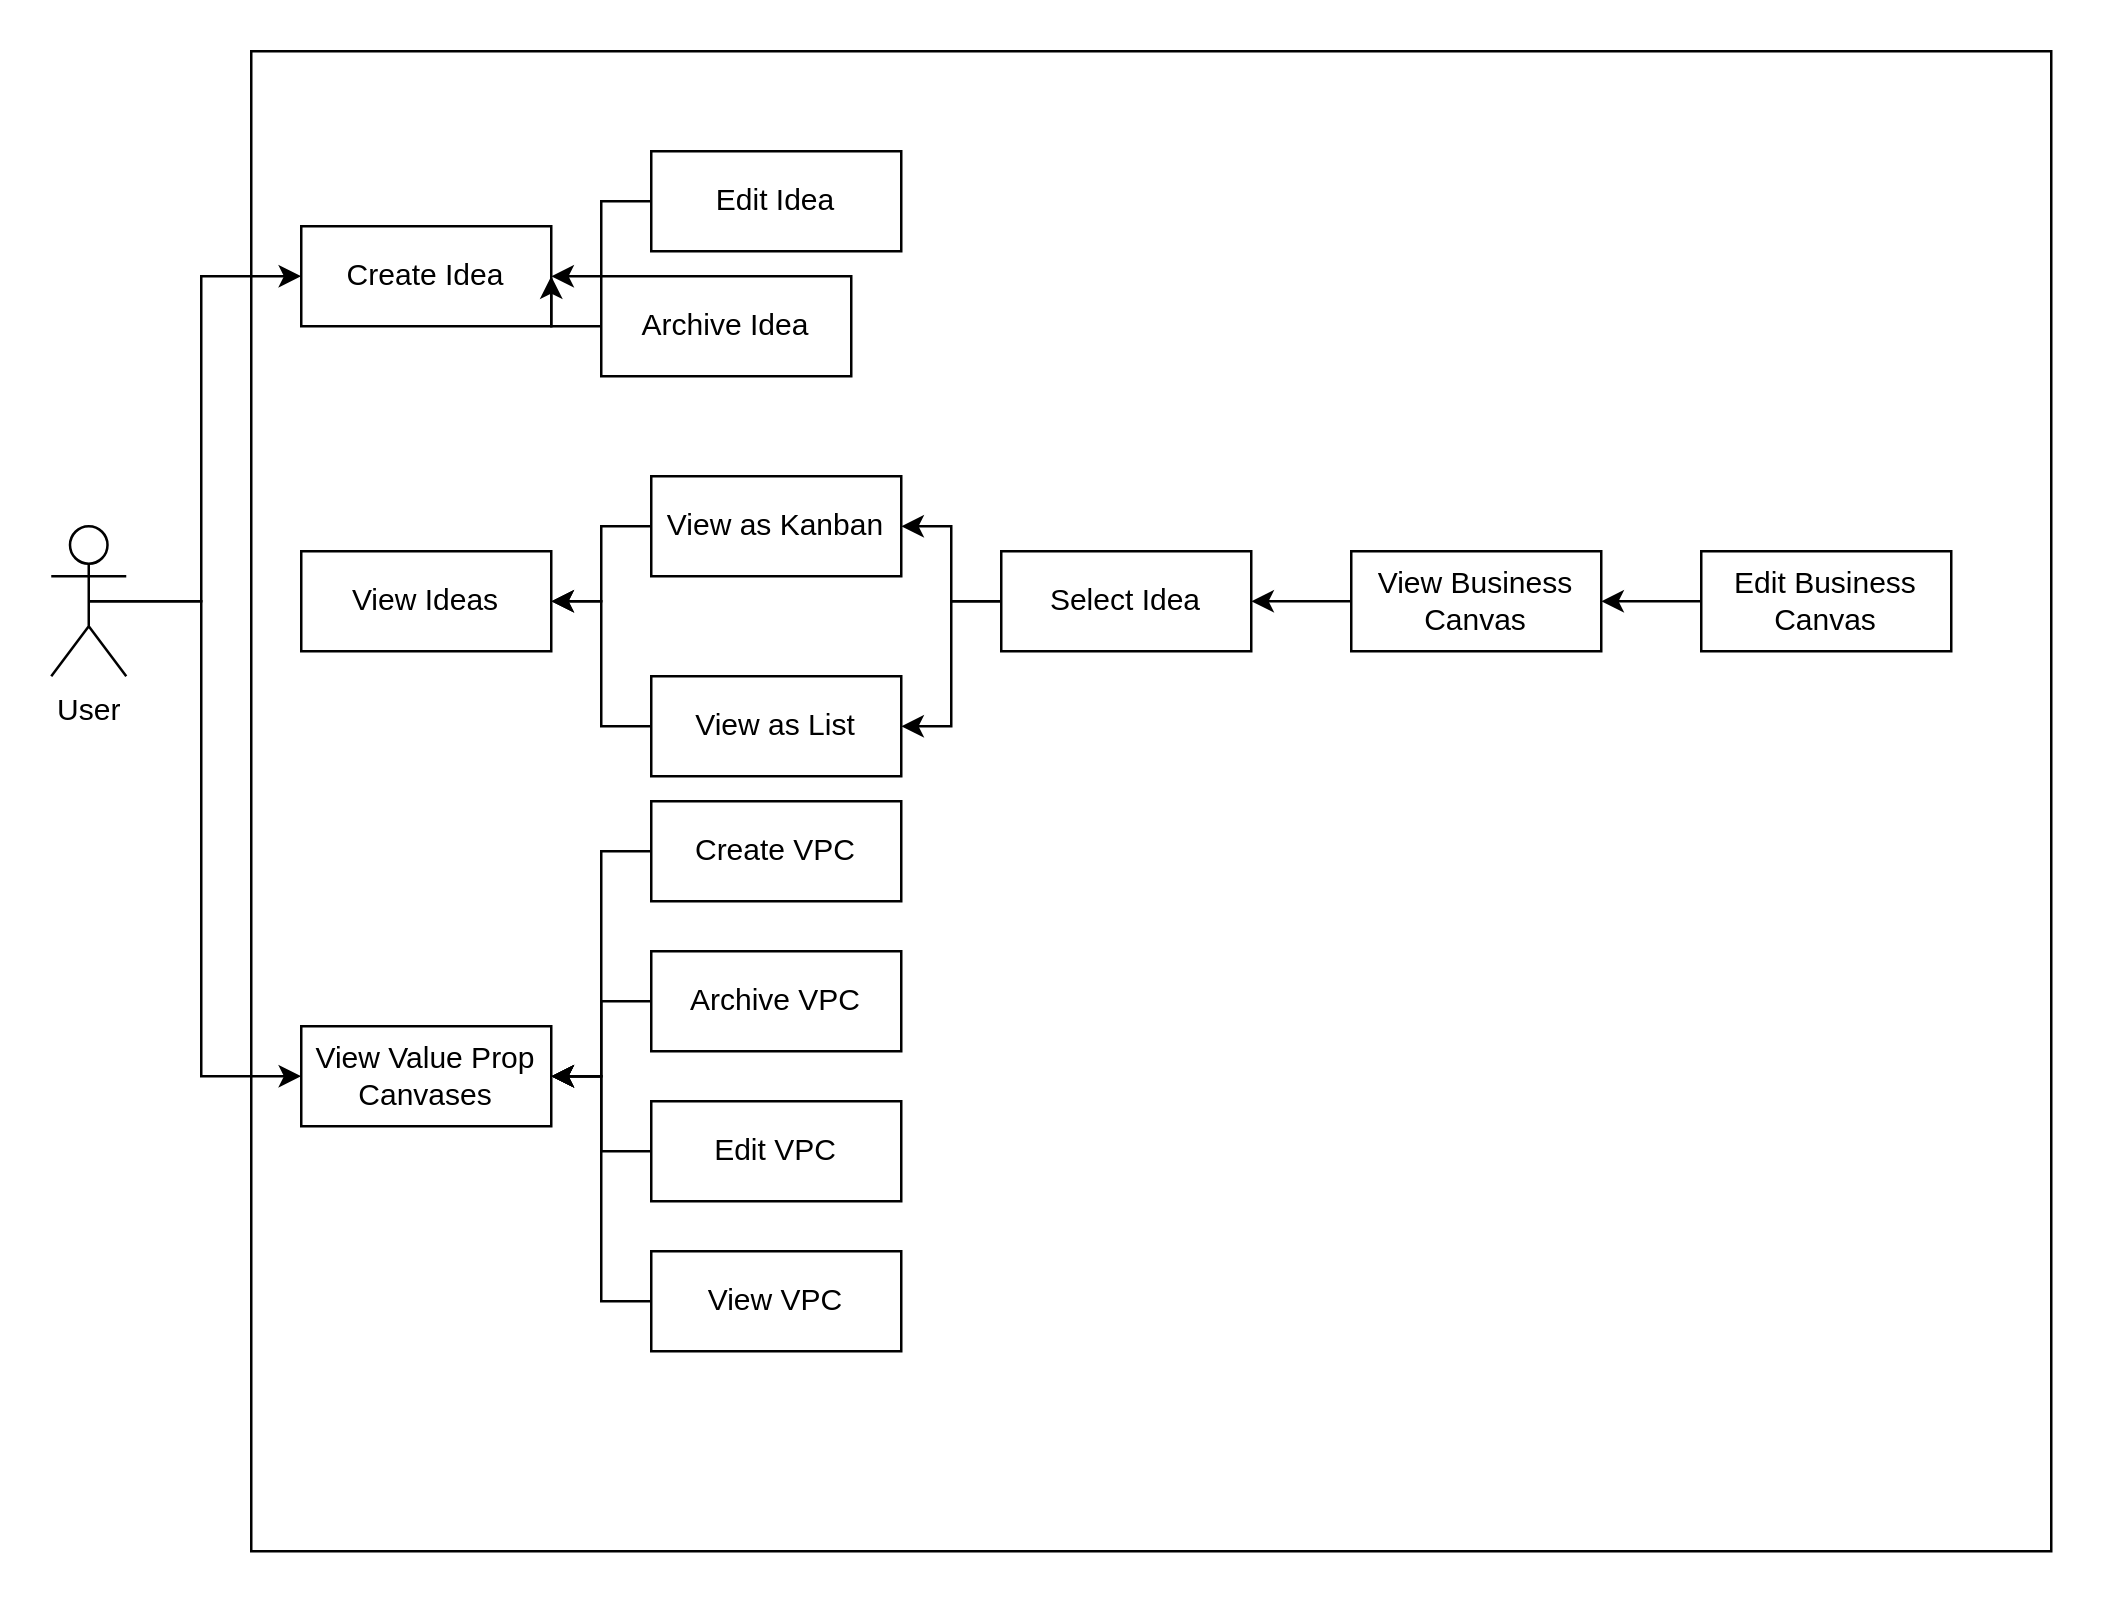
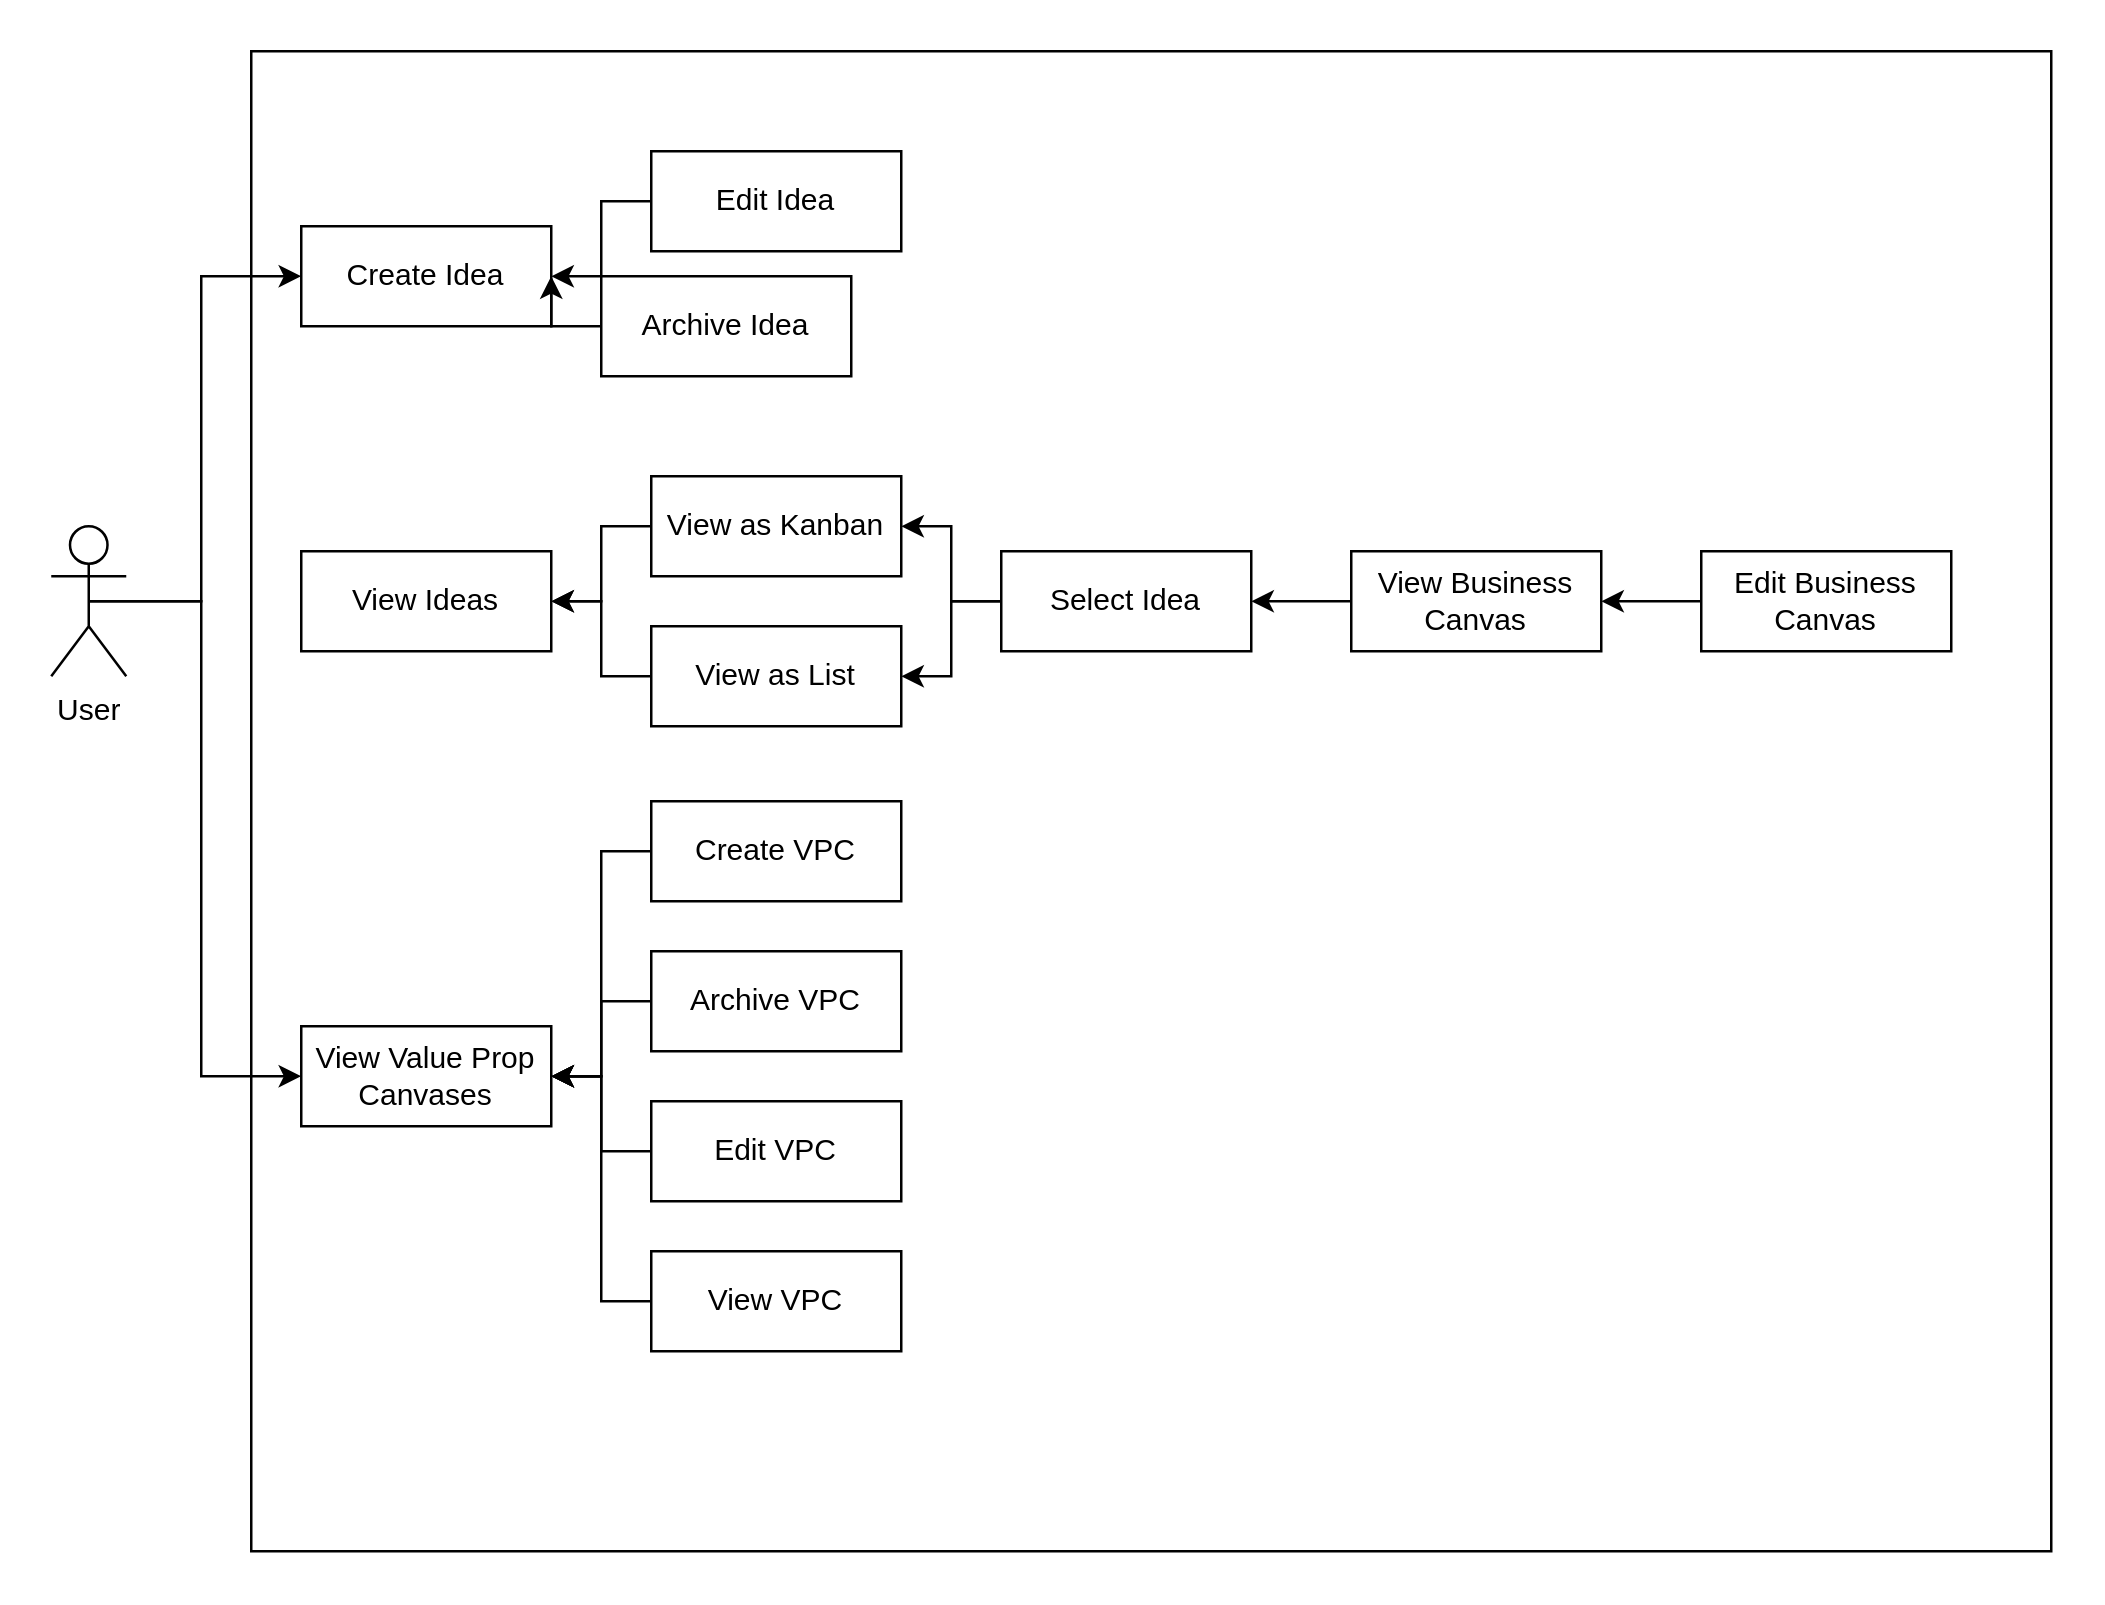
- <mxCell id="15" value="View as List" style="rounded=0;whiteSpace=wrap;html=1;" vertex="1" parent="1"><mxGeometry x="260" y="270" width="100" height="40" as="geometry" /></mxCell>
+ <mxCell id="15" value="View as List" style="rounded=0;whiteSpace=wrap;html=1;" vertex="1" parent="1"><mxGeometry x="260" y="250" width="100" height="40" as="geometry" /></mxCell>
